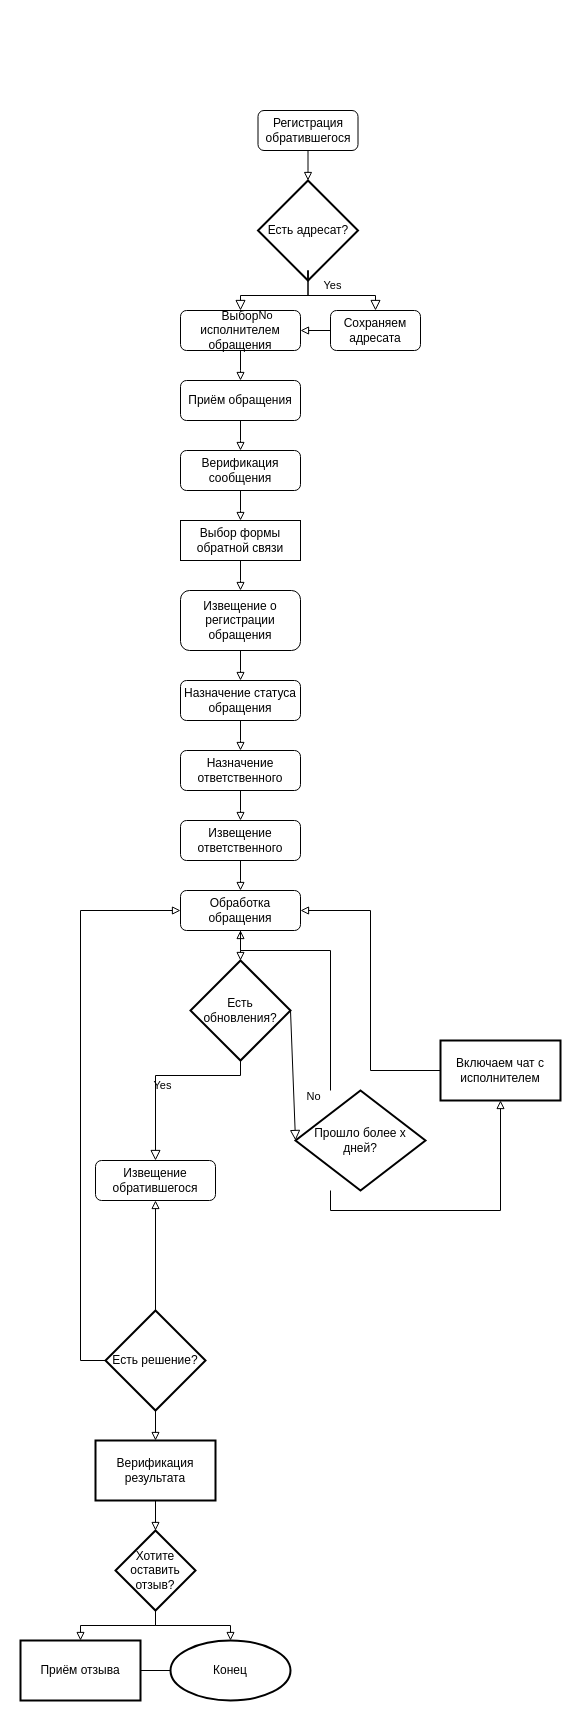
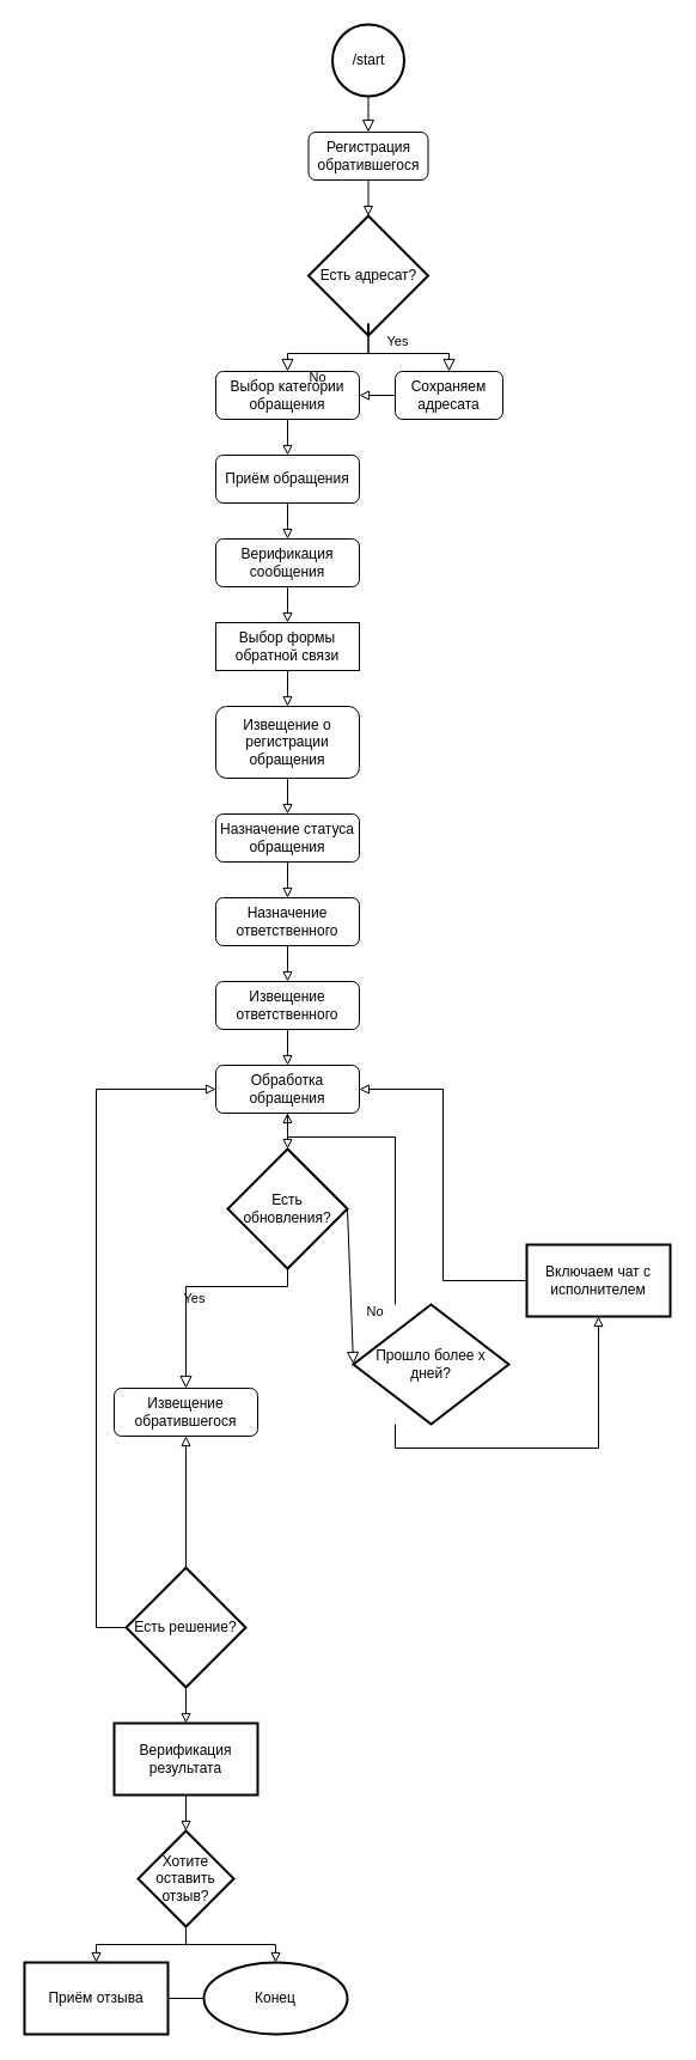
+ <mxCell id="5" value="/start" style="strokeWidth=2;html=1;shape=mxgraph.flowchart.start_2;whiteSpace=wrap;" vertex="1" parent="1"><mxGeometry x="277.5" y="20" width="60" height="60" as="geometry" /></mxCell>
+ <mxCell id="2" value="" style="rounded=0;html=1;jettySize=auto;orthogonalLoop=1;fontSize=11;endArrow=block;endFill=0;endSize=8;strokeWidth=1;shadow=0;labelBackgroundColor=none;edgeStyle=orthogonalEdgeStyle;entryDx=0;entryDy=0;noEdgeStyle=1;orthogonal=1;" parent="1" source="5" target="4" edge="1"><mxGeometry relative="1" as="geometry"><mxPoint x="210" y="110" as="sourcePoint" /><mxPoint x="210" y="160" as="targetPoint" /><Array as="points"><mxPoint x="307.5" y="70" /><mxPoint x="307.5" y="100" /></Array></mxGeometry></mxCell>
- <mxCell id="7" value="Выбор исполнителем обращения" style="rounded=1;whiteSpace=wrap;html=1;fontSize=12;glass=0;strokeWidth=1;shadow=0;" vertex="1" parent="1"><mxGeometry x="180" y="310" width="120" height="40" as="geometry" /></mxCell>
+ <mxCell id="7" value="Выбор категории обращения" style="rounded=1;whiteSpace=wrap;html=1;fontSize=12;glass=0;strokeWidth=1;shadow=0;" vertex="1" parent="1"><mxGeometry x="180" y="310" width="120" height="40" as="geometry" /></mxCell>
